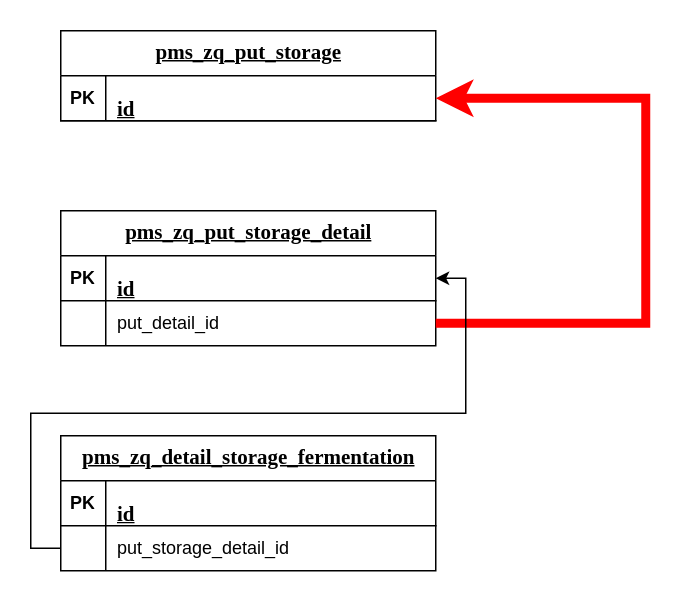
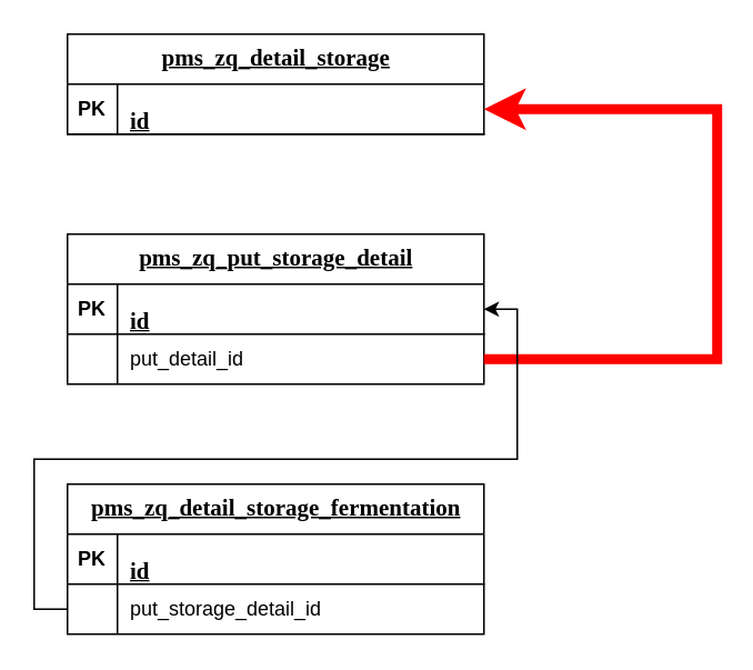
- <mxCell id="2" value="&lt;p style=&quot;text-align: left;&quot; class=&quot;MsoNormal&quot;&gt;&lt;font face=&quot;Calibri&quot;&gt;&lt;span style=&quot;font-size: 14px; text-wrap-mode: wrap;&quot;&gt;&lt;u&gt;pms_zq_put_storage&lt;/u&gt;&lt;/span&gt;&lt;/font&gt;&lt;/p&gt;" style="shape=table;startSize=30;container=1;collapsible=1;childLayout=tableLayout;fixedRows=1;rowLines=0;fontStyle=1;align=center;resizeLast=1;html=1;" vertex="1" parent="1"><mxGeometry x="40" y="20" width="250" height="60" as="geometry" /></mxCell>
+ <mxCell id="2" value="&lt;p style=&quot;text-align: left;&quot; class=&quot;MsoNormal&quot;&gt;&lt;font face=&quot;Calibri&quot;&gt;&lt;span style=&quot;font-size: 14px; text-wrap-mode: wrap;&quot;&gt;&lt;u&gt;pms_zq_detail_storage&lt;/u&gt;&lt;/span&gt;&lt;/font&gt;&lt;/p&gt;" style="shape=table;startSize=30;container=1;collapsible=1;childLayout=tableLayout;fixedRows=1;rowLines=0;fontStyle=1;align=center;resizeLast=1;html=1;" vertex="1" parent="1"><mxGeometry x="40" y="20" width="250" height="60" as="geometry" /></mxCell>
